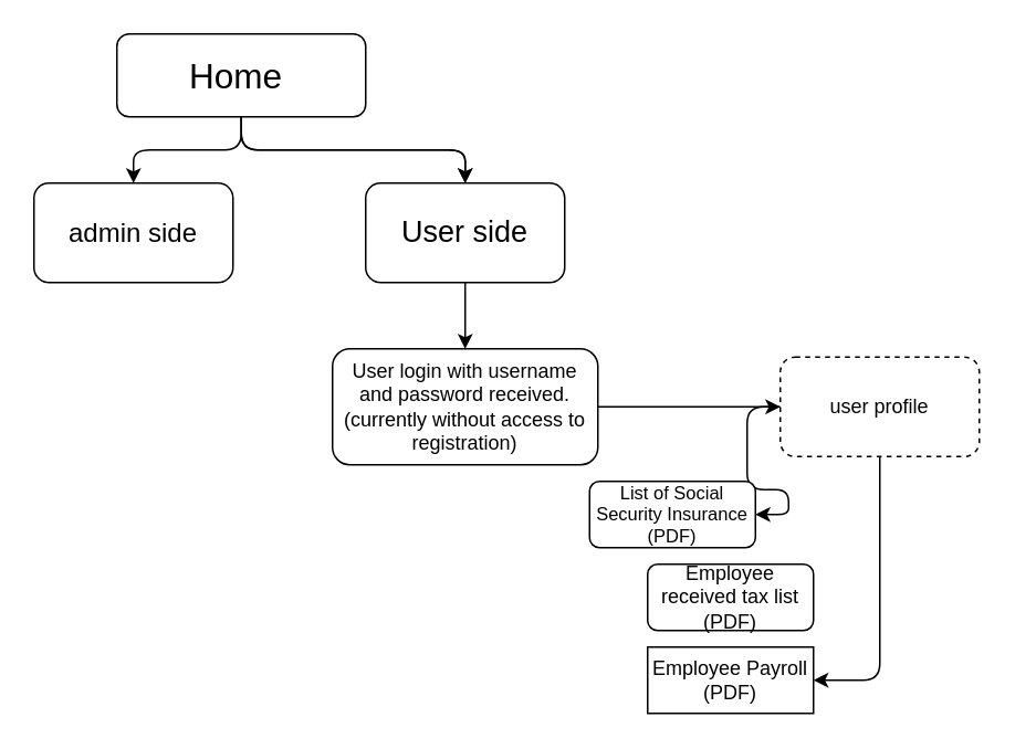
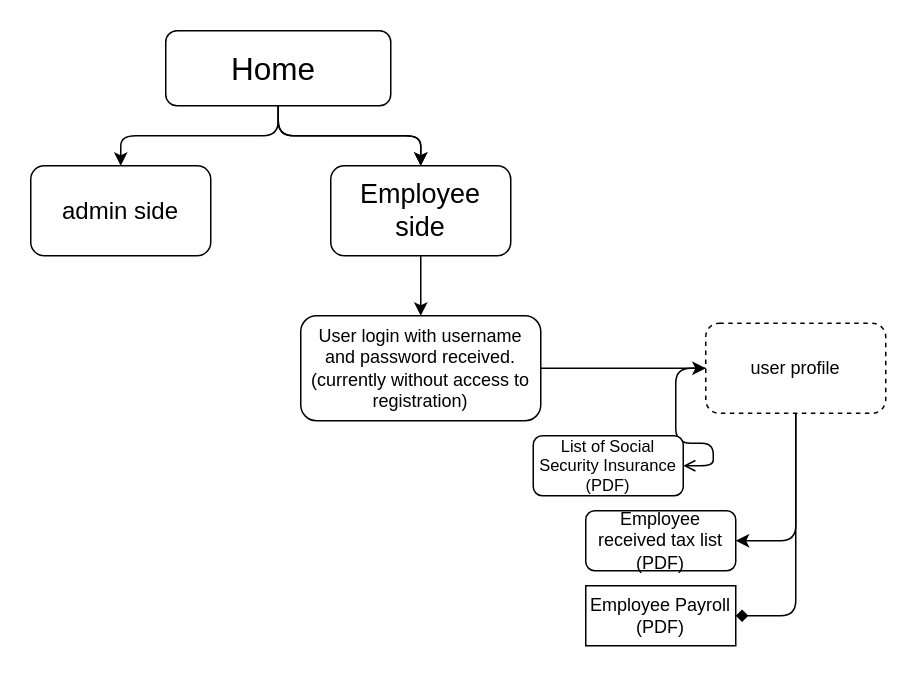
- <mxCell id="5" value="Home&amp;nbsp;" style="rounded=1;whiteSpace=wrap;html=1;fontSize=21;" vertex="1" parent="1"><mxGeometry x="70" y="20" width="150" height="50" as="geometry" /></mxCell>
+ <mxCell id="5" value="Home&amp;nbsp;" style="rounded=1;whiteSpace=wrap;html=1;fontSize=21;" vertex="1" parent="1"><mxGeometry x="110" y="20" width="150" height="50" as="geometry" /></mxCell>
- <mxCell id="8" value="&lt;font style=&quot;font-size: 18px;&quot;&gt;User side&lt;/font&gt;" style="rounded=1;whiteSpace=wrap;html=1;" vertex="1" parent="1"><mxGeometry x="220" y="110" width="120" height="60" as="geometry" /></mxCell>
+ <mxCell id="8" value="&lt;font style=&quot;font-size: 18px;&quot;&gt;Employee side&lt;/font&gt;" style="rounded=1;whiteSpace=wrap;html=1;" vertex="1" parent="1"><mxGeometry x="220" y="110" width="120" height="60" as="geometry" /></mxCell>
- <mxCell id="11" style="edgeStyle=orthogonalEdgeStyle;rounded=1;orthogonalLoop=1;jettySize=auto;html=1;entryX=1;entryY=0.5;entryDx=0;entryDy=0;" edge="1" parent="1" source="14" target="15"><mxGeometry relative="1" as="geometry" /></mxCell>
+ <mxCell id="11" style="edgeStyle=orthogonalEdgeStyle;rounded=1;orthogonalLoop=1;jettySize=auto;html=1;entryX=1;entryY=0.5;entryDx=0;entryDy=0;endArrow=open;" edge="1" parent="1" source="14" target="15"><mxGeometry relative="1" as="geometry" /></mxCell>
+ <mxCell id="12" style="edgeStyle=orthogonalEdgeStyle;rounded=1;orthogonalLoop=1;jettySize=auto;html=1;entryX=1;entryY=0.5;entryDx=0;entryDy=0;" edge="1" parent="1" source="14" target="17"><mxGeometry relative="1" as="geometry" /></mxCell>
- <mxCell id="13" style="edgeStyle=orthogonalEdgeStyle;rounded=1;orthogonalLoop=1;jettySize=auto;html=1;entryX=1;entryY=0.5;entryDx=0;entryDy=0;" edge="1" parent="1" source="14" target="16"><mxGeometry relative="1" as="geometry" /></mxCell>
+ <mxCell id="13" style="edgeStyle=orthogonalEdgeStyle;rounded=1;orthogonalLoop=1;jettySize=auto;html=1;entryX=1;entryY=0.5;entryDx=0;entryDy=0;endArrow=diamond;" edge="1" parent="1" source="14" target="16"><mxGeometry relative="1" as="geometry" /></mxCell>
